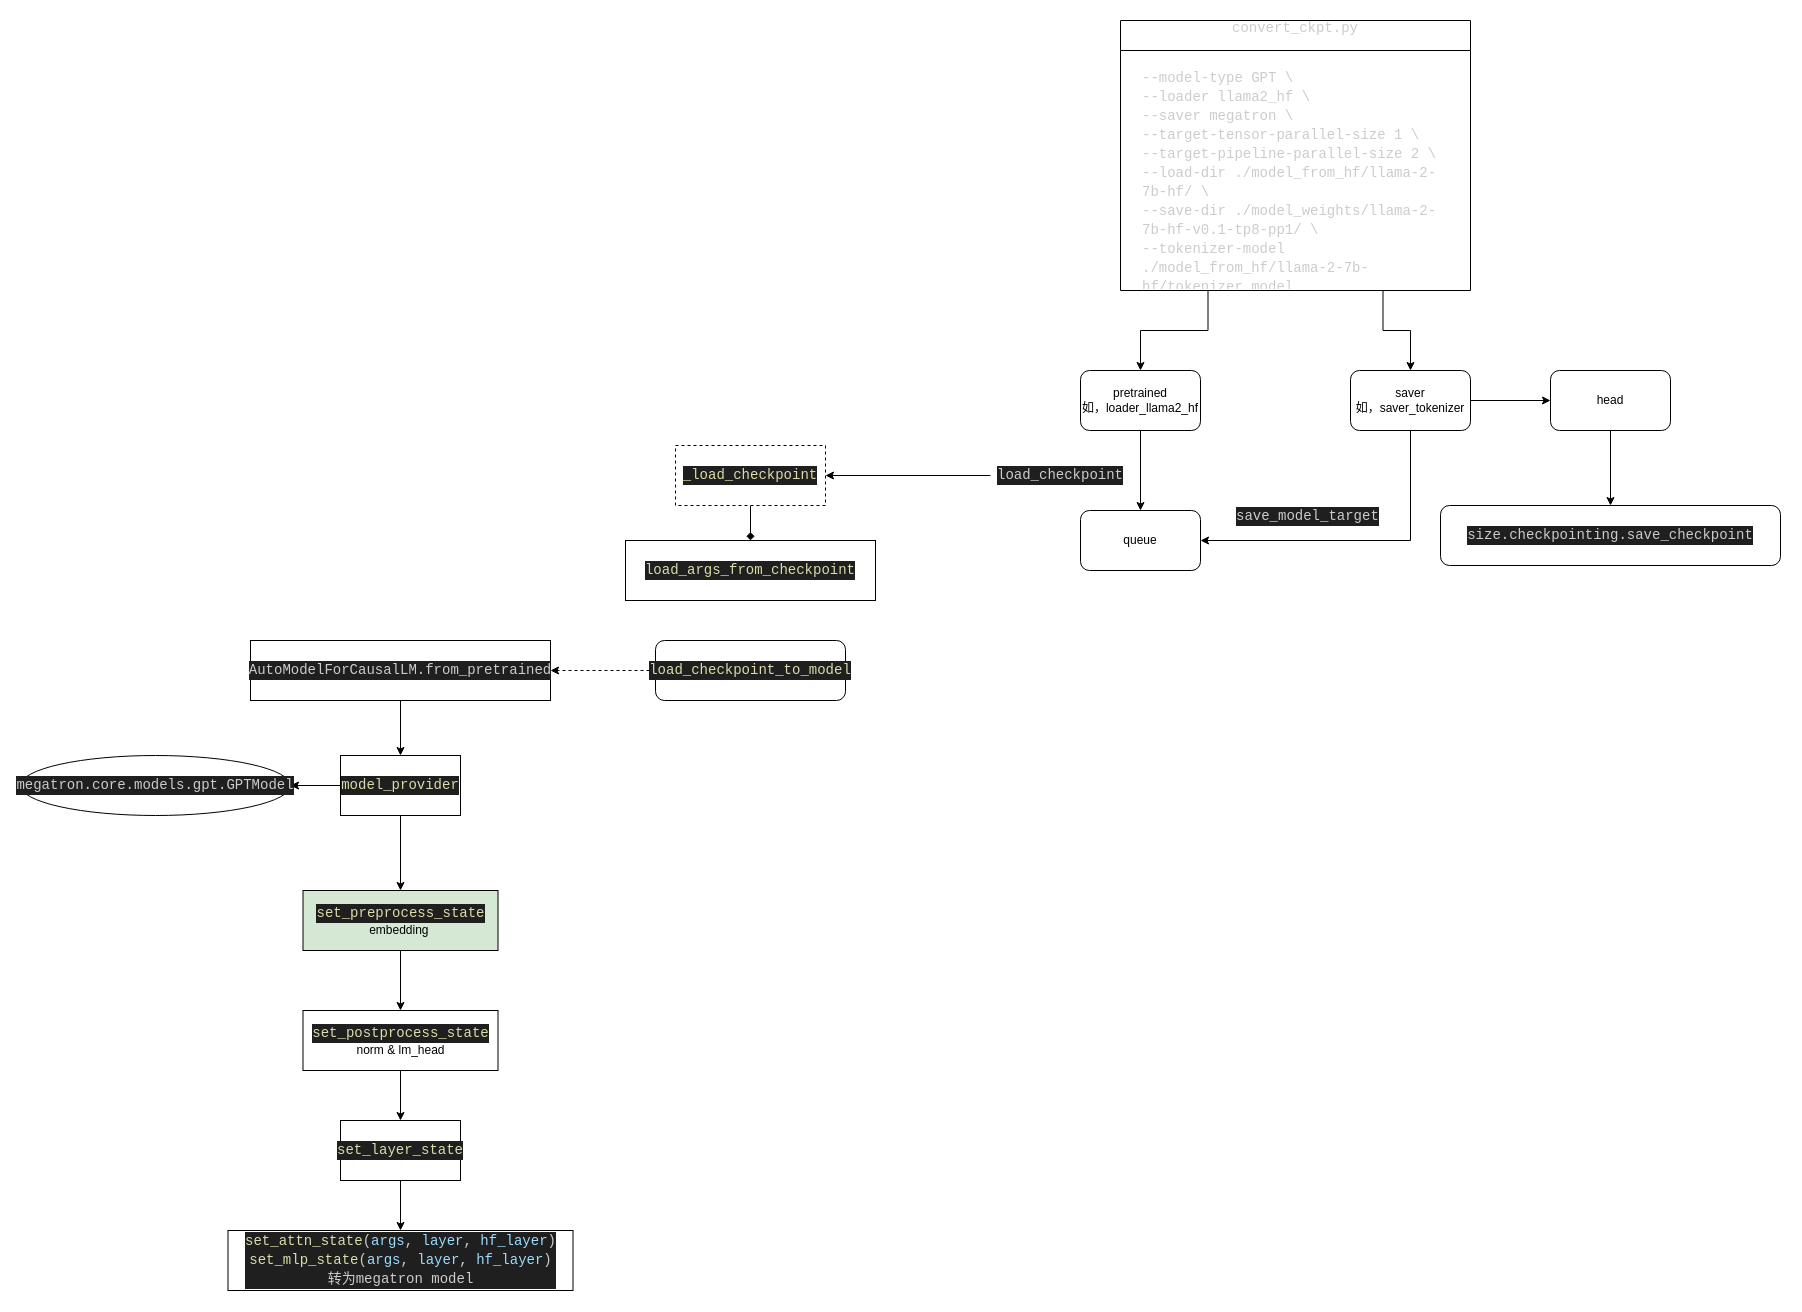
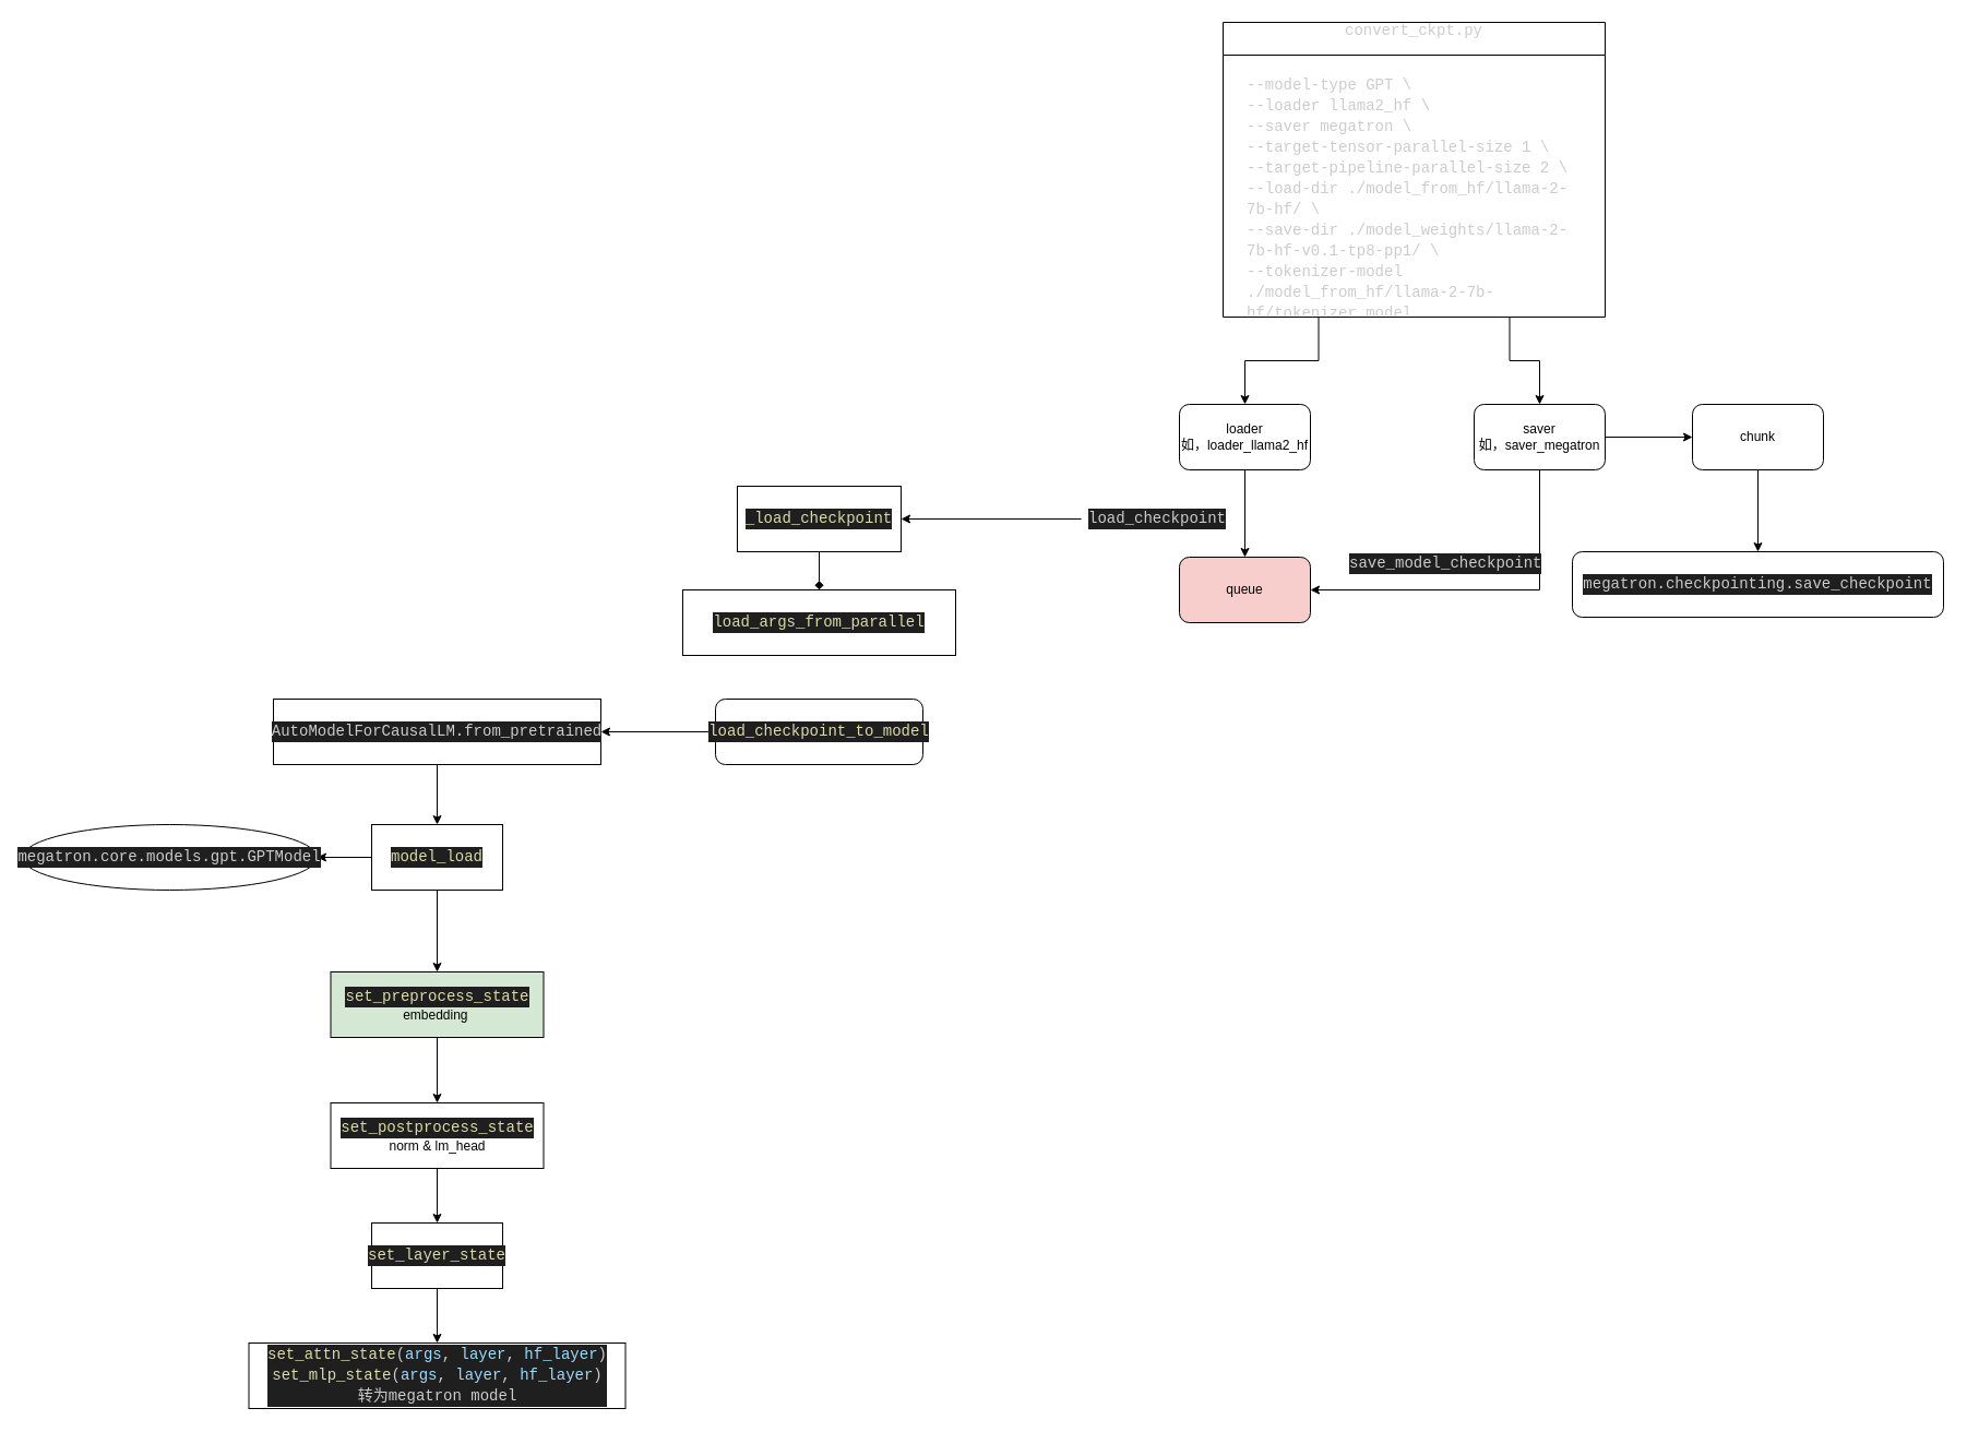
- <mxCell id="7" value="pretrained&lt;div&gt;如，loader_llama2_hf&lt;/div&gt;" style="rounded=1;whiteSpace=wrap;html=1;" vertex="1" parent="1"><mxGeometry x="1080" y="370" width="120" height="60" as="geometry" /></mxCell>
+ <mxCell id="7" value="loader&lt;div&gt;如，loader_llama2_hf&lt;/div&gt;" style="rounded=1;whiteSpace=wrap;html=1;" vertex="1" parent="1"><mxGeometry x="1080" y="370" width="120" height="60" as="geometry" /></mxCell>
- <mxCell id="10" value="saver&lt;div&gt;如，saver_tokenizer&lt;/div&gt;" style="rounded=1;whiteSpace=wrap;html=1;" vertex="1" parent="1"><mxGeometry x="1350" y="370" width="120" height="60" as="geometry" /></mxCell>
+ <mxCell id="10" value="saver&lt;div&gt;如，saver_megatron&lt;/div&gt;" style="rounded=1;whiteSpace=wrap;html=1;" vertex="1" parent="1"><mxGeometry x="1350" y="370" width="120" height="60" as="geometry" /></mxCell>
- <mxCell id="34" value="head" style="whiteSpace=wrap;html=1;rounded=1;" vertex="1" parent="1"><mxGeometry x="1550" y="370" width="120" height="60" as="geometry" /></mxCell>
+ <mxCell id="34" value="chunk" style="whiteSpace=wrap;html=1;rounded=1;" vertex="1" parent="1"><mxGeometry x="1550" y="370" width="120" height="60" as="geometry" /></mxCell>
- <mxCell id="22" value="&lt;div style=&quot;color: rgb(204, 204, 204); background-color: rgb(31, 31, 31); font-family: Consolas, &amp;quot;Courier New&amp;quot;, monospace; font-size: 14px; line-height: 19px; white-space: pre;&quot;&gt;&lt;span style=&quot;color: #dcdcaa;&quot;&gt;_load_checkpoint&lt;/span&gt;&lt;/div&gt;" style="whiteSpace=wrap;html=1;dashed=1;" vertex="1" parent="1"><mxGeometry x="675" y="445" width="150" height="60" as="geometry" /></mxCell>
+ <mxCell id="22" value="&lt;div style=&quot;color: rgb(204, 204, 204); background-color: rgb(31, 31, 31); font-family: Consolas, &amp;quot;Courier New&amp;quot;, monospace; font-size: 14px; line-height: 19px; white-space: pre;&quot;&gt;&lt;span style=&quot;color: #dcdcaa;&quot;&gt;_load_checkpoint&lt;/span&gt;&lt;/div&gt;" style="whiteSpace=wrap;html=1;" vertex="1" parent="1"><mxGeometry x="675" y="445" width="150" height="60" as="geometry" /></mxCell>
- <mxCell id="14" value="&lt;div style=&quot;color: #cccccc;background-color: #1f1f1f;font-family: Consolas, 'Courier New', monospace;font-weight: normal;font-size: 14px;line-height: 19px;white-space: pre;&quot;&gt;&lt;div&gt;&lt;span style=&quot;color: #cccccc;&quot;&gt;save_model_target&lt;/span&gt;&lt;/div&gt;&lt;/div&gt;" style="text;whiteSpace=wrap;html=1;" vertex="1" parent="1"><mxGeometry x="1234" y="500" width="200" height="40" as="geometry" /></mxCell>
+ <mxCell id="14" value="&lt;div style=&quot;color: #cccccc;background-color: #1f1f1f;font-family: Consolas, 'Courier New', monospace;font-weight: normal;font-size: 14px;line-height: 19px;white-space: pre;&quot;&gt;&lt;div&gt;&lt;span style=&quot;color: #cccccc;&quot;&gt;save_model_checkpoint&lt;/span&gt;&lt;/div&gt;&lt;/div&gt;" style="text;whiteSpace=wrap;html=1;" vertex="1" parent="1"><mxGeometry x="1234" y="500" width="200" height="40" as="geometry" /></mxCell>
- <mxCell id="35" value="&lt;div style=&quot;color: rgb(204, 204, 204); background-color: rgb(31, 31, 31); font-family: Consolas, &amp;quot;Courier New&amp;quot;, monospace; font-size: 14px; line-height: 19px; white-space: pre;&quot;&gt;size.checkpointing.save_checkpoint&lt;/div&gt;" style="whiteSpace=wrap;html=1;rounded=1;" vertex="1" parent="1"><mxGeometry x="1440" y="505" width="340" height="60" as="geometry" /></mxCell>
+ <mxCell id="35" value="&lt;div style=&quot;color: rgb(204, 204, 204); background-color: rgb(31, 31, 31); font-family: Consolas, &amp;quot;Courier New&amp;quot;, monospace; font-size: 14px; line-height: 19px; white-space: pre;&quot;&gt;megatron.checkpointing.save_checkpoint&lt;/div&gt;" style="whiteSpace=wrap;html=1;rounded=1;" vertex="1" parent="1"><mxGeometry x="1440" y="505" width="340" height="60" as="geometry" /></mxCell>
- <mxCell id="11" value="queue" style="rounded=1;whiteSpace=wrap;html=1;" vertex="1" parent="1"><mxGeometry x="1080" y="510" width="120" height="60" as="geometry" /></mxCell>
+ <mxCell id="11" value="queue" style="rounded=1;whiteSpace=wrap;html=1;fillColor=#f8cecc;" vertex="1" parent="1"><mxGeometry x="1080" y="510" width="120" height="60" as="geometry" /></mxCell>
- <mxCell id="23" value="&lt;div style=&quot;color: rgb(204, 204, 204); background-color: rgb(31, 31, 31); font-family: Consolas, &amp;quot;Courier New&amp;quot;, monospace; font-size: 14px; line-height: 19px; white-space: pre;&quot;&gt;&lt;span style=&quot;color: #dcdcaa;&quot;&gt;load_args_from_checkpoint&lt;/span&gt;&lt;/div&gt;" style="whiteSpace=wrap;html=1;" vertex="1" parent="1"><mxGeometry x="625" y="540" width="250" height="60" as="geometry" /></mxCell>
+ <mxCell id="23" value="&lt;div style=&quot;color: rgb(204, 204, 204); background-color: rgb(31, 31, 31); font-family: Consolas, &amp;quot;Courier New&amp;quot;, monospace; font-size: 14px; line-height: 19px; white-space: pre;&quot;&gt;&lt;span style=&quot;color: #dcdcaa;&quot;&gt;load_args_from_parallel&lt;/span&gt;&lt;/div&gt;" style="whiteSpace=wrap;html=1;" vertex="1" parent="1"><mxGeometry x="625" y="540" width="250" height="60" as="geometry" /></mxCell>
- <mxCell id="24" style="edgeStyle=orthogonalEdgeStyle;rounded=0;orthogonalLoop=1;jettySize=auto;html=1;exitX=0;exitY=0.5;exitDx=0;exitDy=0;entryX=1;entryY=0.5;entryDx=0;entryDy=0;dashed=1;" edge="1" parent="1" source="25" target="16"><mxGeometry relative="1" as="geometry" /></mxCell>
+ <mxCell id="24" style="edgeStyle=orthogonalEdgeStyle;rounded=0;orthogonalLoop=1;jettySize=auto;html=1;exitX=0;exitY=0.5;exitDx=0;exitDy=0;entryX=1;entryY=0.5;entryDx=0;entryDy=0;" edge="1" parent="1" source="25" target="16"><mxGeometry relative="1" as="geometry" /></mxCell>
- <mxCell id="19" value="&lt;div style=&quot;color: rgb(204, 204, 204); background-color: rgb(31, 31, 31); font-family: Consolas, &amp;quot;Courier New&amp;quot;, monospace; font-size: 14px; line-height: 19px; white-space: pre;&quot;&gt;&lt;span style=&quot;color: #dcdcaa;&quot;&gt;model_provider&lt;/span&gt;&lt;/div&gt;" style="whiteSpace=wrap;html=1;" vertex="1" parent="1"><mxGeometry x="340" y="755" width="120" height="60" as="geometry" /></mxCell>
+ <mxCell id="19" value="&lt;div style=&quot;color: rgb(204, 204, 204); background-color: rgb(31, 31, 31); font-family: Consolas, &amp;quot;Courier New&amp;quot;, monospace; font-size: 14px; line-height: 19px; white-space: pre;&quot;&gt;&lt;span style=&quot;color: #dcdcaa;&quot;&gt;model_load&lt;/span&gt;&lt;/div&gt;" style="whiteSpace=wrap;html=1;" vertex="1" parent="1"><mxGeometry x="340" y="755" width="120" height="60" as="geometry" /></mxCell>
